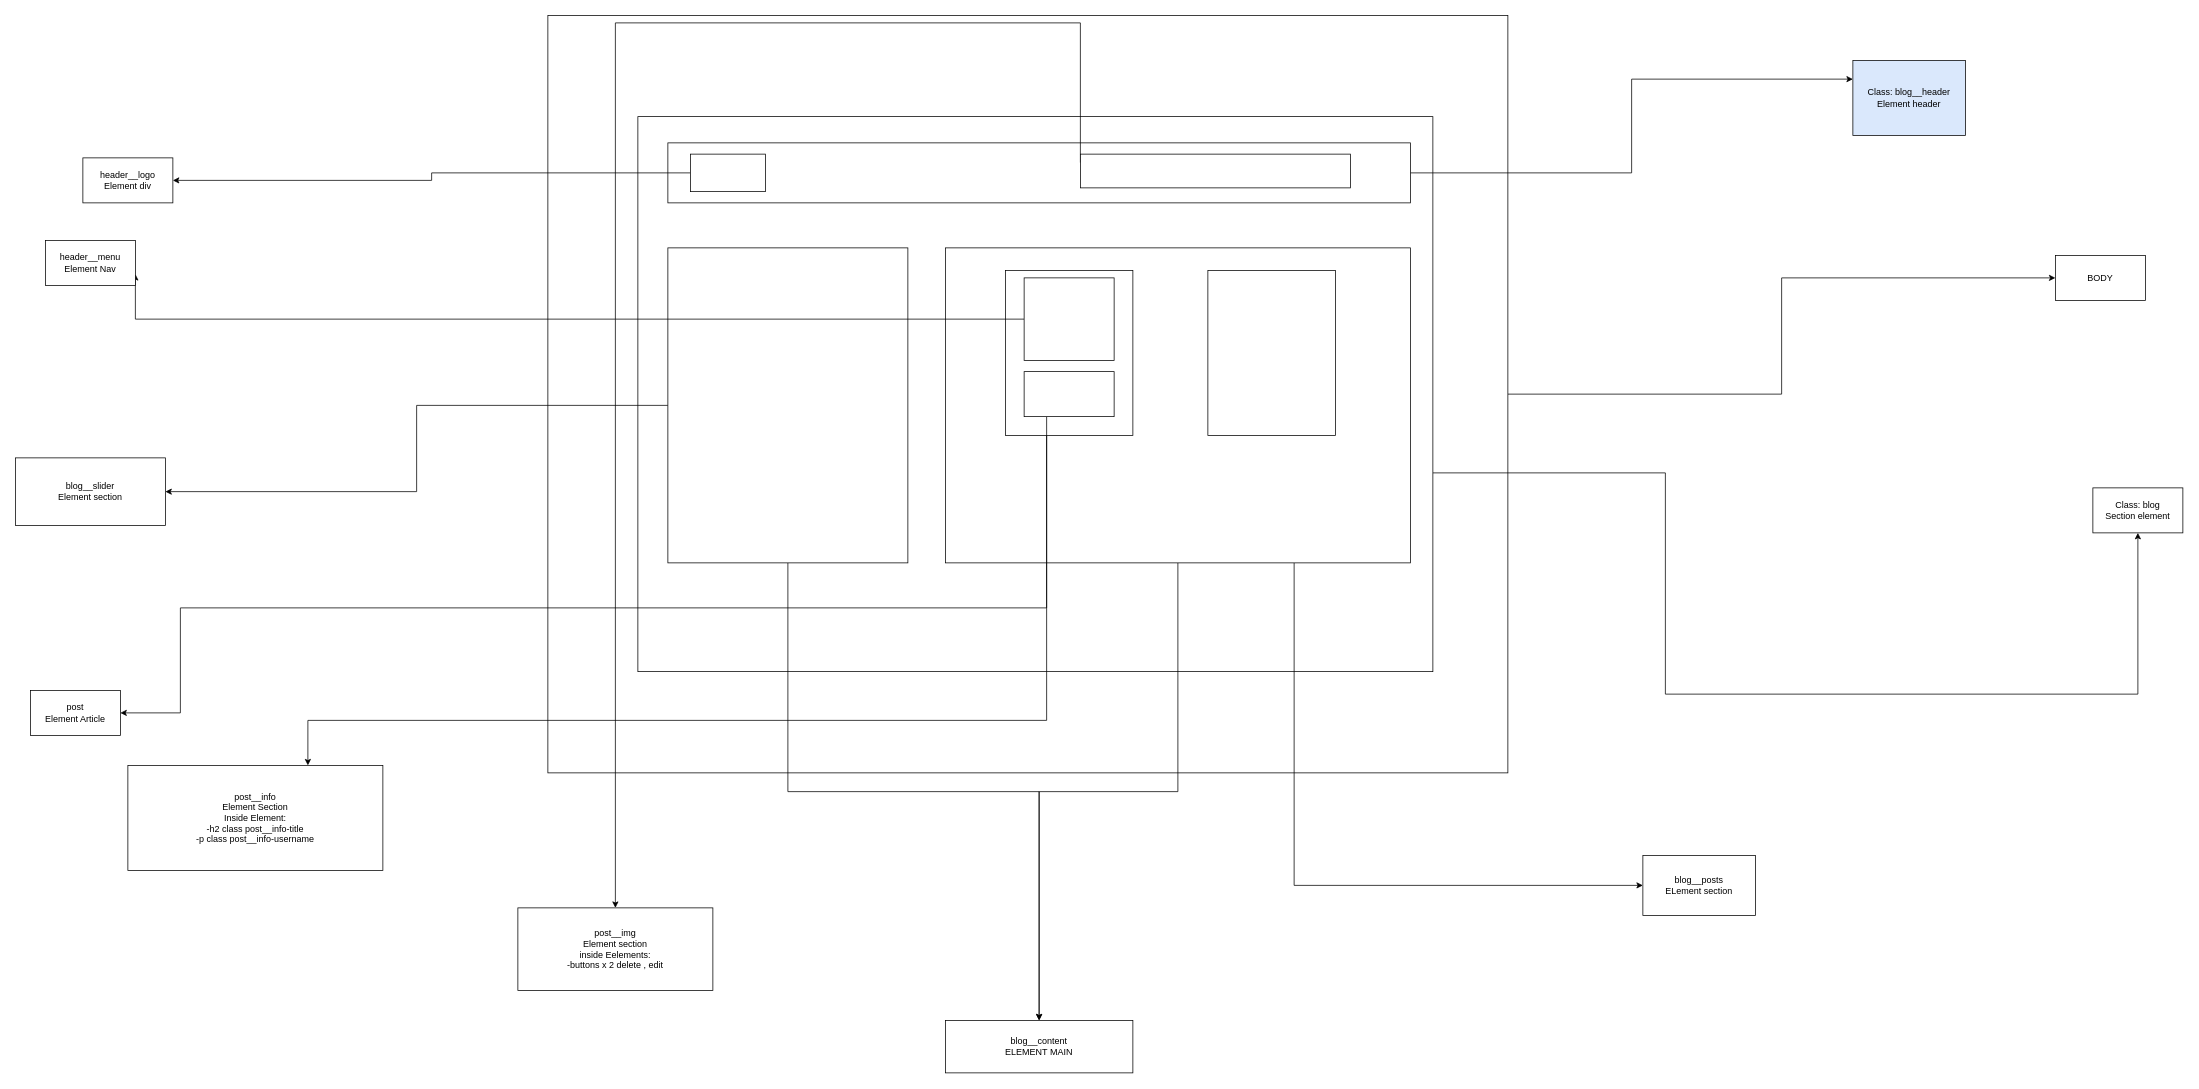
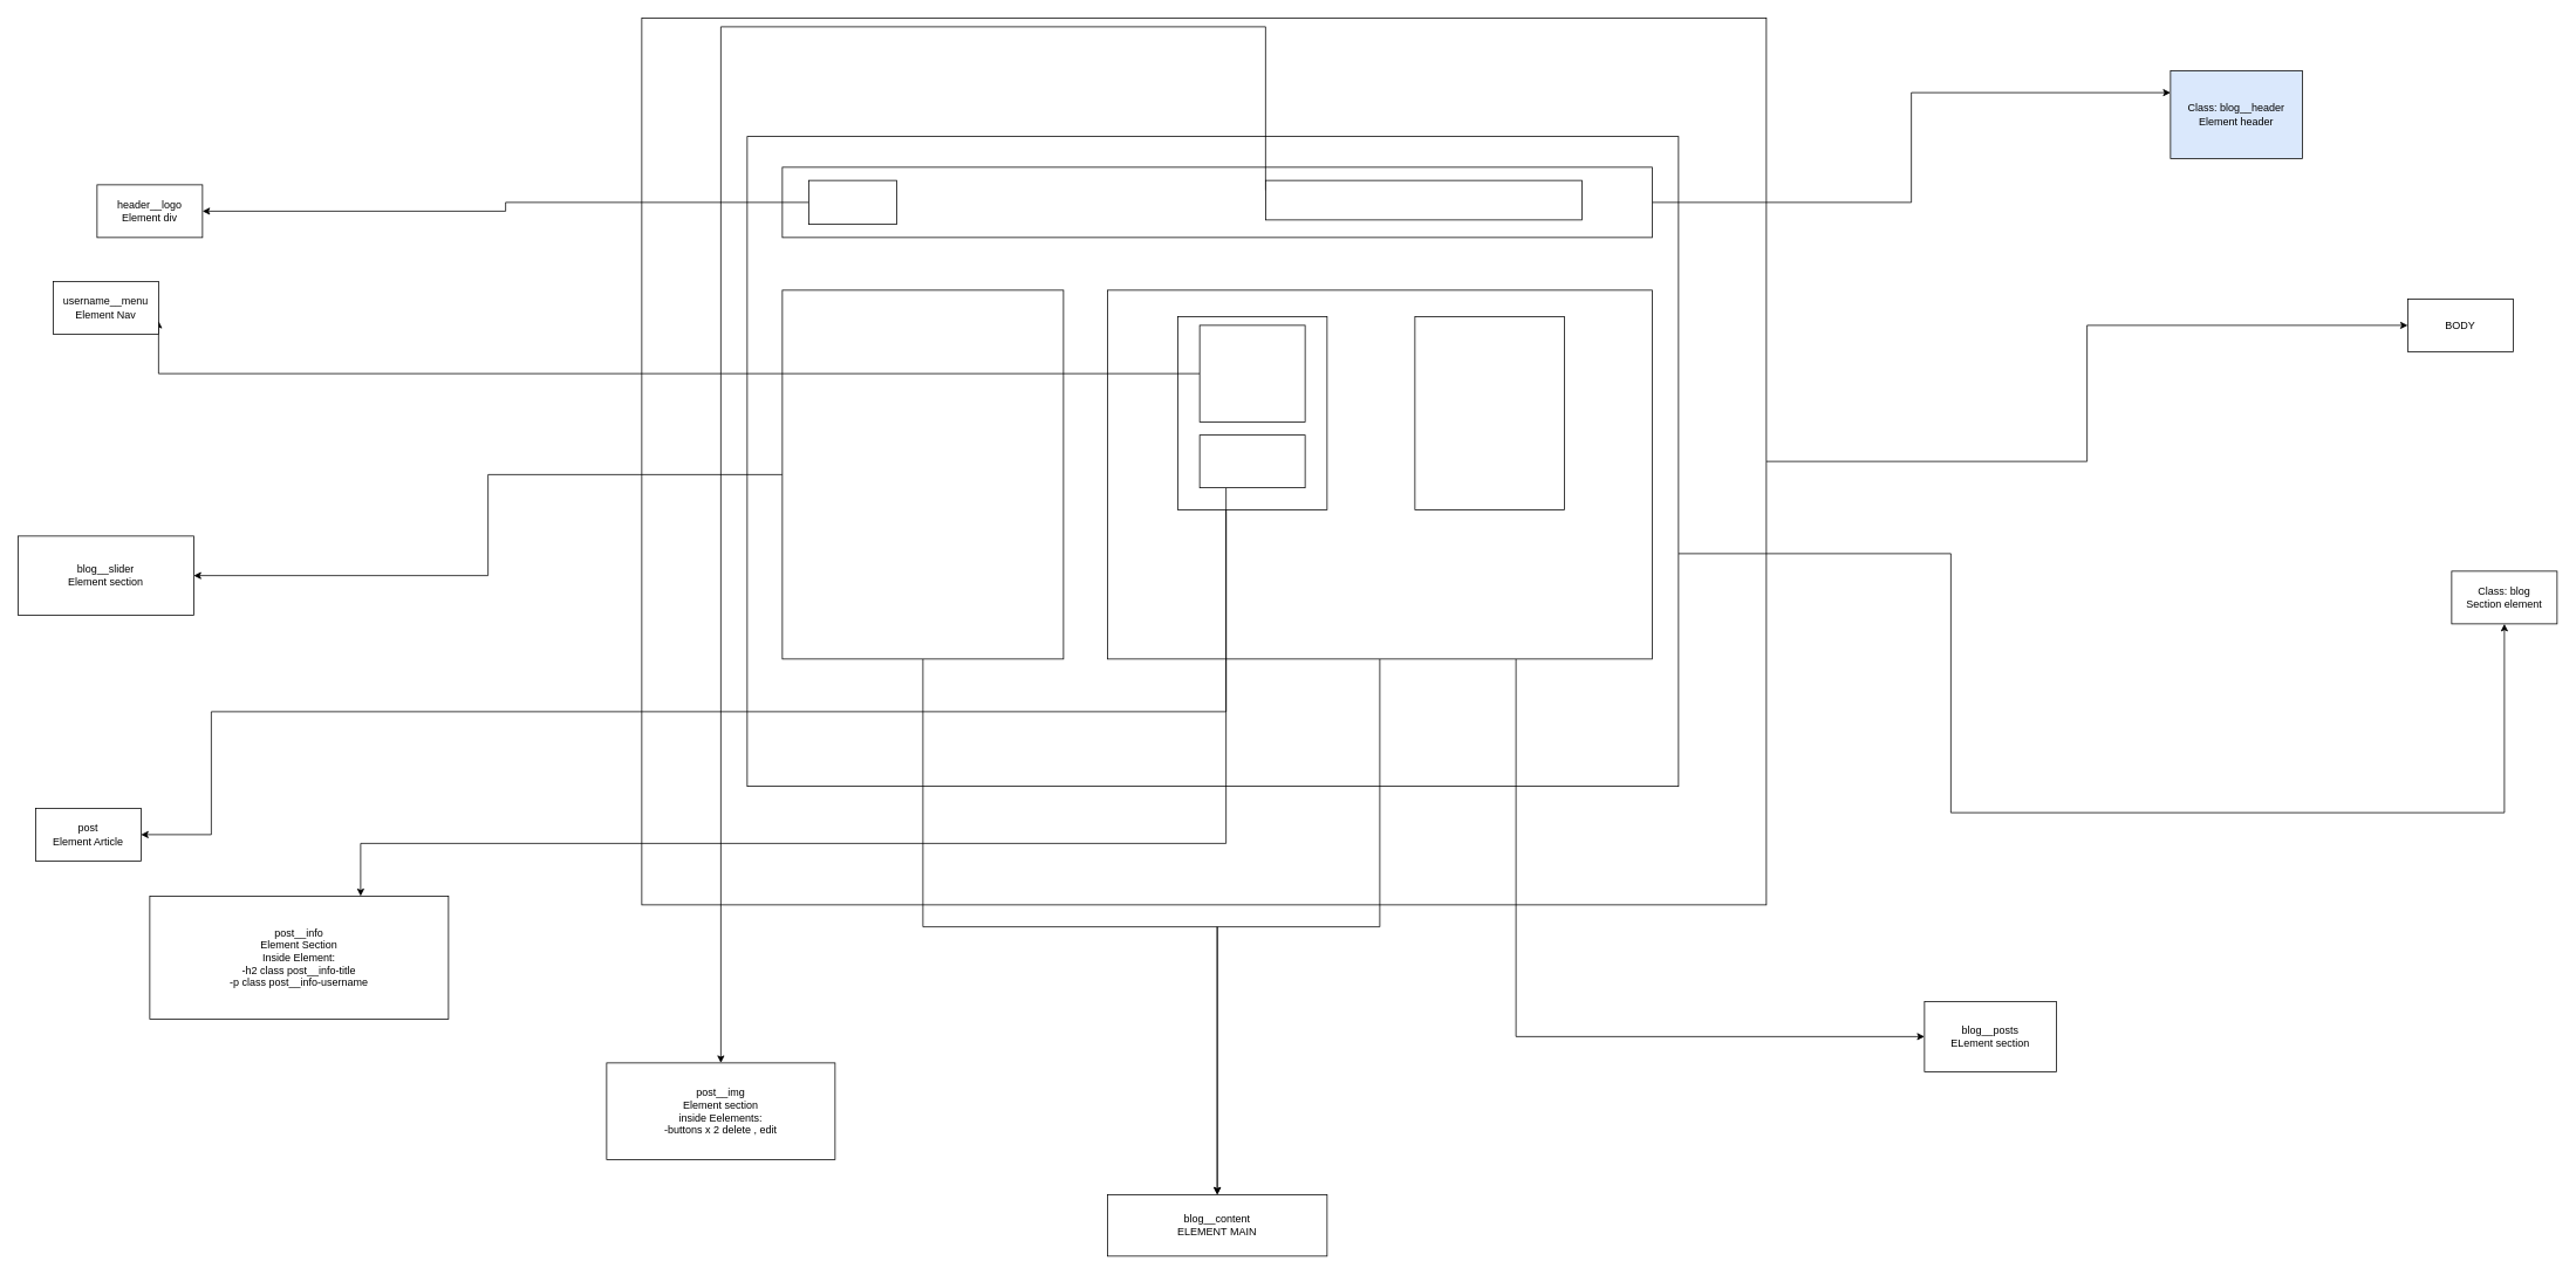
- <mxCell id="16" value="header__menu&lt;br&gt;Element Nav" style="rounded=0;whiteSpace=wrap;html=1;" vertex="1" parent="1"><mxGeometry x="60" y="320" width="120" height="60" as="geometry" /></mxCell>
+ <mxCell id="16" value="username__menu&lt;br&gt;Element Nav" style="rounded=0;whiteSpace=wrap;html=1;" vertex="1" parent="1"><mxGeometry x="60" y="320" width="120" height="60" as="geometry" /></mxCell>
